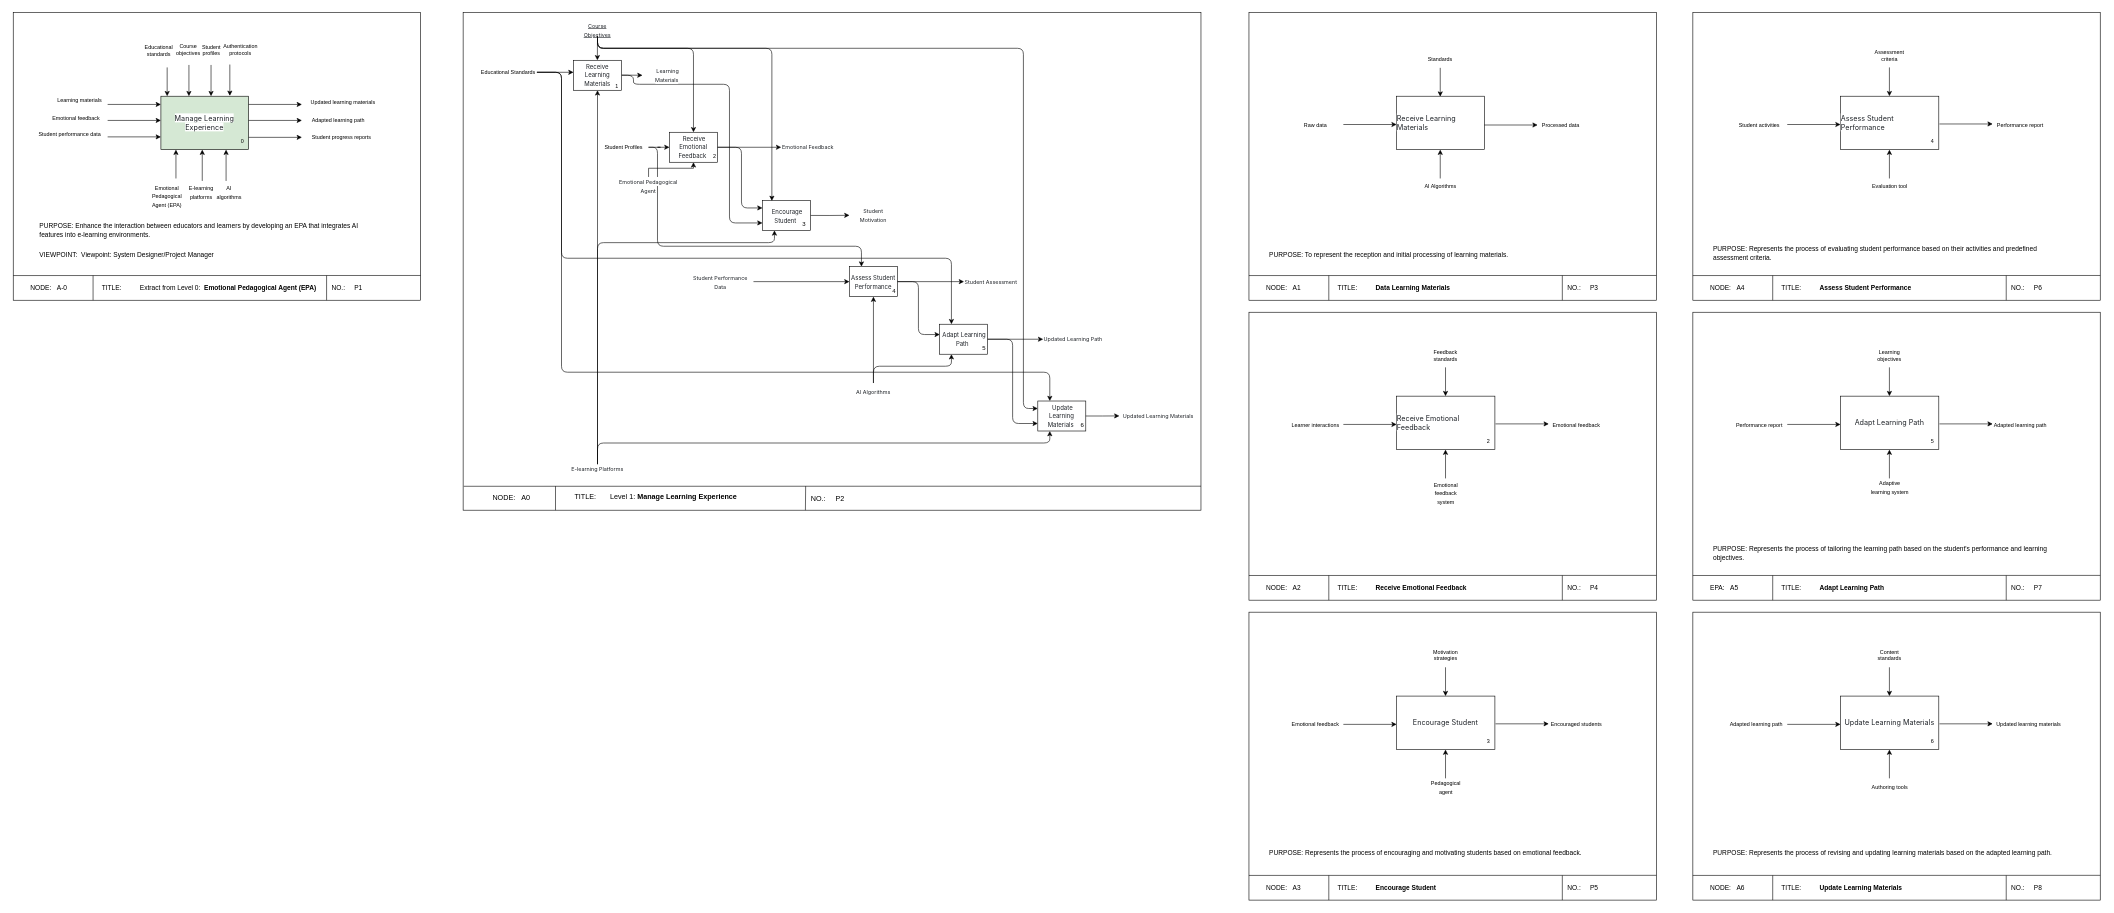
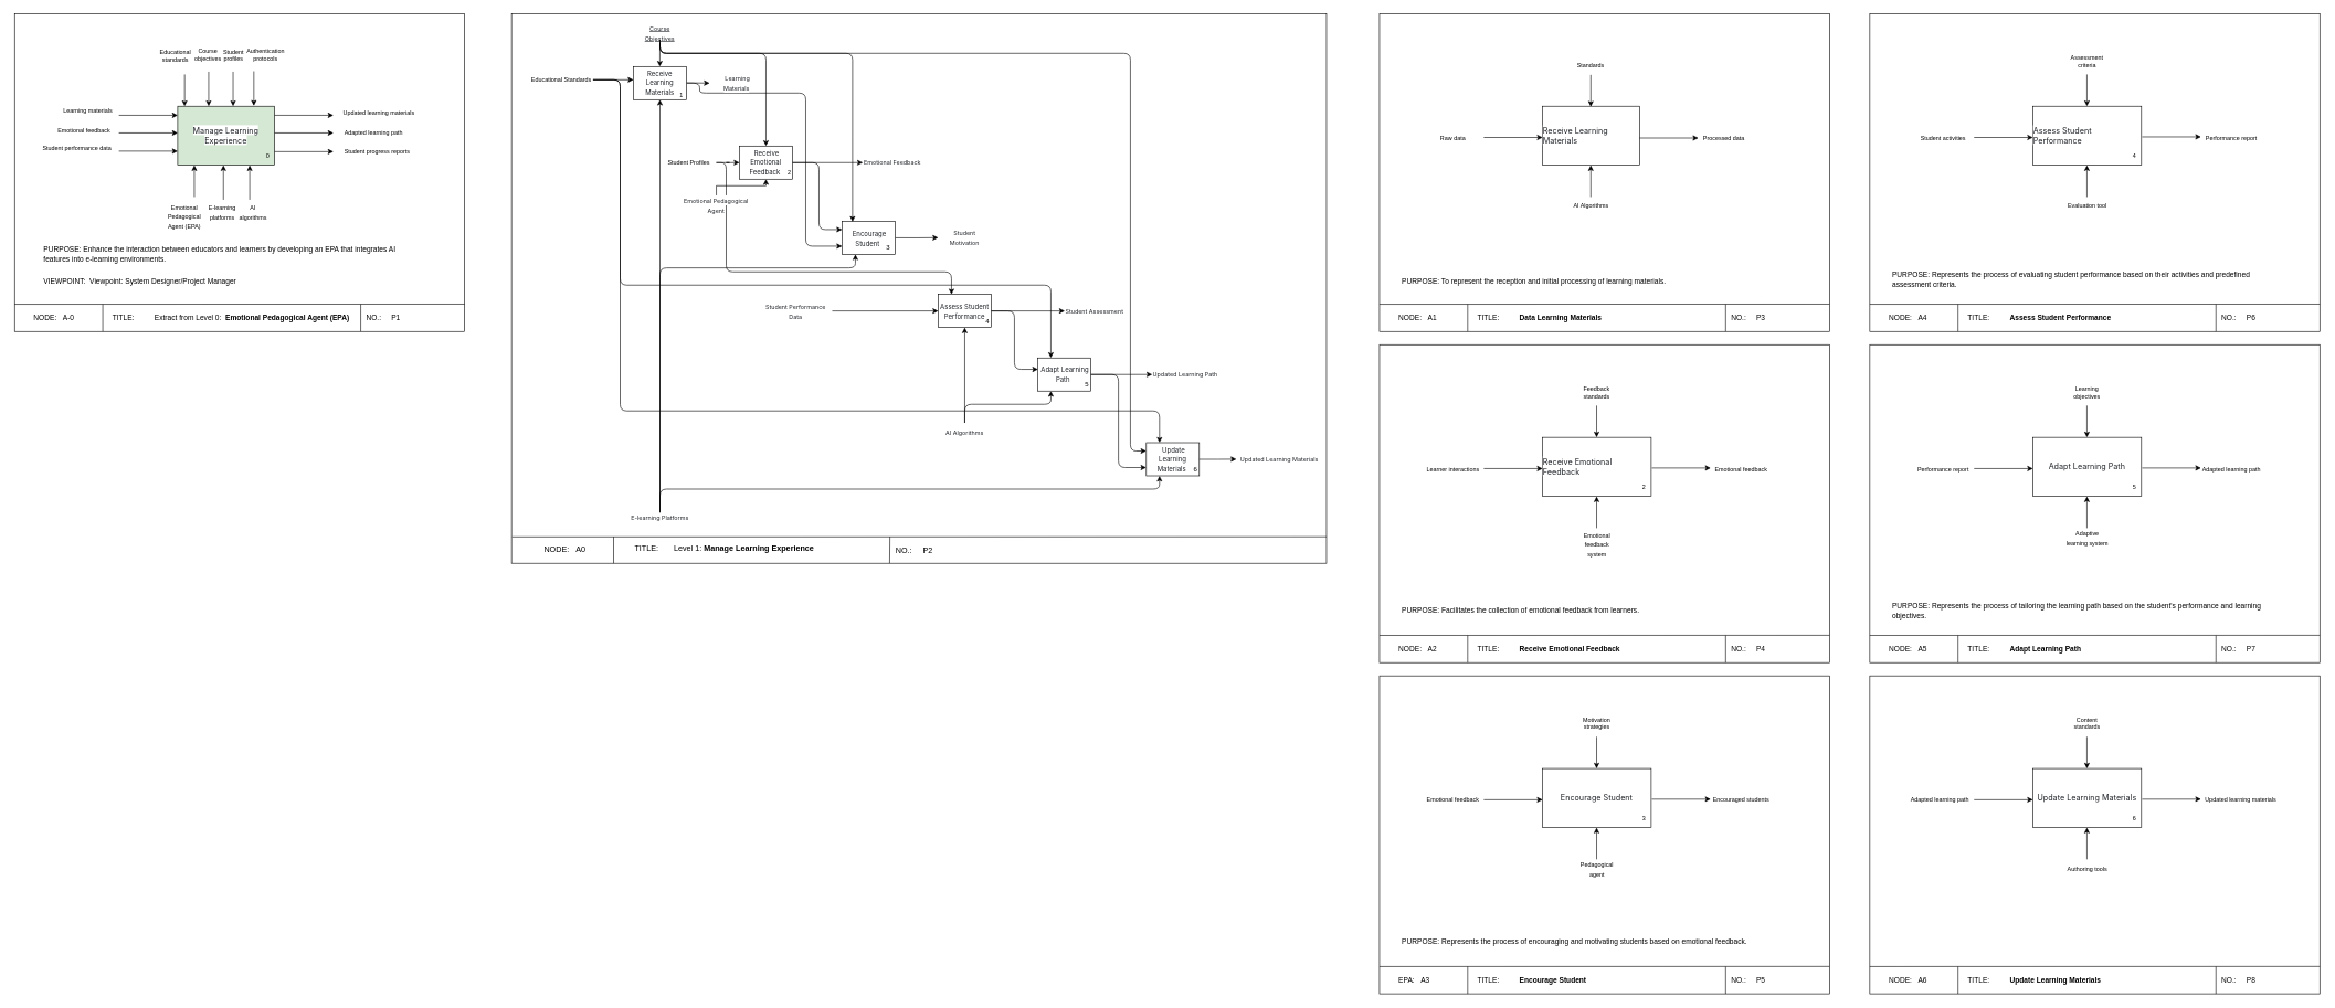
+ <mxCell id="120" value="&lt;font style=&quot;font-size: 11px;&quot;&gt;PURPOSE: Facilitates the collection of emotional feedback from learners.&lt;/font&gt;" style="text;html=1;align=left;verticalAlign=middle;whiteSpace=wrap;rounded=0;movable=1;resizable=1;rotatable=1;deletable=1;editable=1;locked=0;connectable=1;" vertex="1" parent="1"><mxGeometry x="2112.997" y="899.997" width="574.627" height="41.143" as="geometry" /></mxCell>
- <mxCell id="187" value="&lt;font style=&quot;font-size: 11px;&quot;&gt;&amp;nbsp;EPA:&lt;span style=&quot;background-color: transparent; color: light-dark(rgb(0, 0, 0), rgb(255, 255, 255));&quot;&gt;&amp;nbsp; &amp;nbsp;A5&lt;/span&gt;&lt;/font&gt;" style="text;html=1;align=left;verticalAlign=middle;whiteSpace=wrap;rounded=0;movable=1;resizable=1;rotatable=1;deletable=1;editable=1;locked=0;connectable=1;" vertex="1" parent="1"><mxGeometry x="2845" y="958.86" width="109.1" height="41.14" as="geometry" /></mxCell>
+ <mxCell id="187" value="&lt;font style=&quot;font-size: 11px;&quot;&gt;&amp;nbsp;NODE:&lt;span style=&quot;background-color: transparent; color: light-dark(rgb(0, 0, 0), rgb(255, 255, 255));&quot;&gt;&amp;nbsp; &amp;nbsp;A5&lt;/span&gt;&lt;/font&gt;" style="text;html=1;align=left;verticalAlign=middle;whiteSpace=wrap;rounded=0;movable=1;resizable=1;rotatable=1;deletable=1;editable=1;locked=0;connectable=1;" vertex="1" parent="1"><mxGeometry x="2845" y="958.86" width="109.1" height="41.14" as="geometry" /></mxCell>
- <mxCell id="192" value="&lt;font style=&quot;font-size: 11px;&quot;&gt;PURPOSE: Represents the process of revising and updating learning materials based on the adapted learning path.&lt;/font&gt;" style="text;html=1;align=left;verticalAlign=middle;whiteSpace=wrap;rounded=0;movable=1;resizable=1;rotatable=1;deletable=1;editable=1;locked=0;connectable=1;" vertex="1" parent="1"><mxGeometry x="2852.997" y="1399.997" width="574.627" height="41.143" as="geometry" /></mxCell>
- <mxCell id="151" value="&lt;font style=&quot;font-size: 11px;&quot;&gt;&amp;nbsp;NODE:&lt;span style=&quot;background-color: transparent; color: light-dark(rgb(0, 0, 0), rgb(255, 255, 255));&quot;&gt;&amp;nbsp; &amp;nbsp;A3&lt;/span&gt;&lt;/font&gt;" style="text;html=1;align=left;verticalAlign=middle;whiteSpace=wrap;rounded=0;movable=1;resizable=1;rotatable=1;deletable=1;editable=1;locked=0;connectable=1;" vertex="1" parent="1"><mxGeometry x="2105" y="1458.86" width="109.1" height="41.14" as="geometry" /></mxCell>
+ <mxCell id="151" value="&lt;font style=&quot;font-size: 11px;&quot;&gt;&amp;nbsp;EPA:&lt;span style=&quot;background-color: transparent; color: light-dark(rgb(0, 0, 0), rgb(255, 255, 255));&quot;&gt;&amp;nbsp; &amp;nbsp;A3&lt;/span&gt;&lt;/font&gt;" style="text;html=1;align=left;verticalAlign=middle;whiteSpace=wrap;rounded=0;movable=1;resizable=1;rotatable=1;deletable=1;editable=1;locked=0;connectable=1;" vertex="1" parent="1"><mxGeometry x="2105" y="1458.86" width="109.1" height="41.14" as="geometry" /></mxCell>
